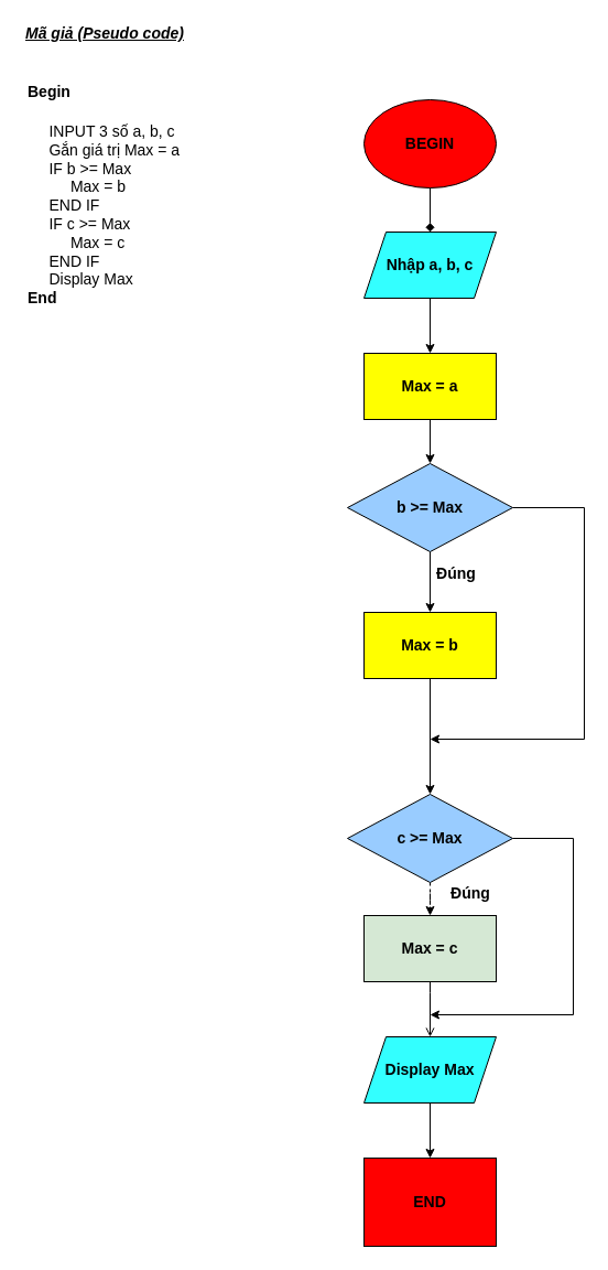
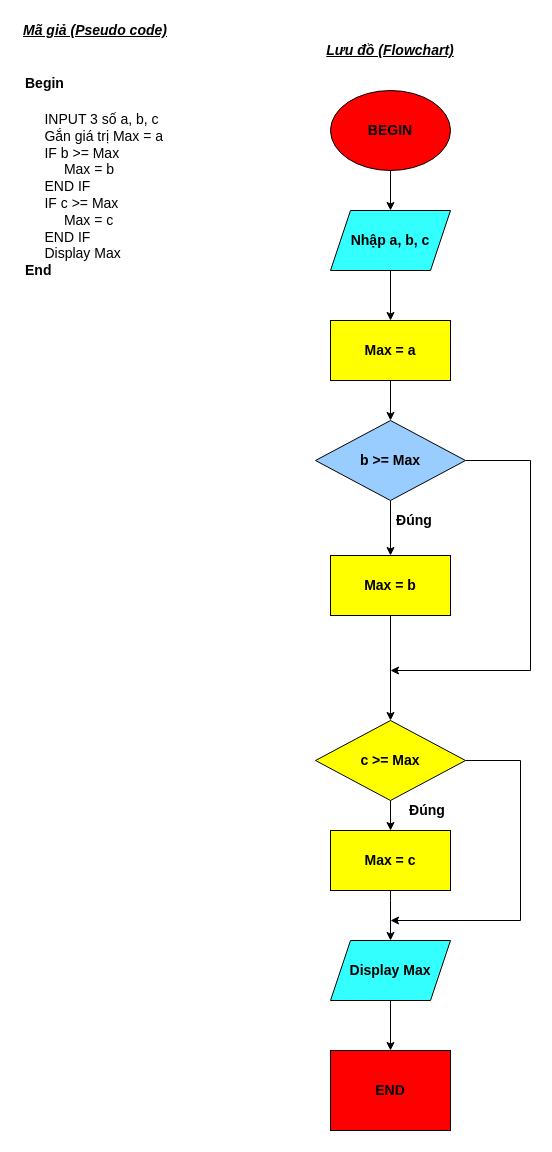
+ <mxCell id="23" value="&lt;font style=&quot;font-size: 14px&quot;&gt;&lt;b&gt;&lt;i&gt;&lt;u&gt;Lưu đồ (Flowchart)&lt;/u&gt;&lt;/i&gt;&lt;/b&gt;&lt;/font&gt;" style="text;html=1;strokeColor=none;fillColor=none;align=center;verticalAlign=middle;whiteSpace=wrap;rounded=0;" vertex="1" parent="1"><mxGeometry x="305" y="40" width="170" height="20" as="geometry" /></mxCell>
- <mxCell id="12" value="" style="endArrow=diamond;html=1;exitX=0.5;exitY=1;exitDx=0;exitDy=0;entryX=0.5;entryY=0;entryDx=0;entryDy=0;" edge="1" parent="1" source="2" target="4"><mxGeometry width="50" height="50" relative="1" as="geometry"><mxPoint x="390" y="180" as="sourcePoint" /><mxPoint x="390" y="200" as="targetPoint" /></mxGeometry></mxCell>
+ <mxCell id="12" value="" style="endArrow=classic;html=1;exitX=0.5;exitY=1;exitDx=0;exitDy=0;entryX=0.5;entryY=0;entryDx=0;entryDy=0;" edge="1" parent="1" source="2" target="4"><mxGeometry width="50" height="50" relative="1" as="geometry"><mxPoint x="390" y="180" as="sourcePoint" /><mxPoint x="390" y="200" as="targetPoint" /></mxGeometry></mxCell>
- <mxCell id="15" value="&lt;font style=&quot;font-size: 14px&quot;&gt;&lt;b&gt;c &amp;gt;= Max&lt;/b&gt;&lt;/font&gt;" style="rhombus;whiteSpace=wrap;html=1;fillColor=#99CCFF;" vertex="1" parent="1"><mxGeometry x="315" y="720" width="150" height="80" as="geometry" /></mxCell>
+ <mxCell id="15" value="&lt;font style=&quot;font-size: 14px&quot;&gt;&lt;b&gt;c &amp;gt;= Max&lt;/b&gt;&lt;/font&gt;" style="rhombus;whiteSpace=wrap;html=1;fillColor=#ffff00;" vertex="1" parent="1"><mxGeometry x="315" y="720" width="150" height="80" as="geometry" /></mxCell>
- <mxCell id="13" style="edgeStyle=orthogonalEdgeStyle;rounded=0;orthogonalLoop=1;jettySize=auto;html=1;entryX=0.5;entryY=0;entryDx=0;entryDy=0;dashed=1;" edge="1" parent="1" source="15" target="17"><mxGeometry relative="1" as="geometry" /></mxCell>
+ <mxCell id="13" style="edgeStyle=orthogonalEdgeStyle;rounded=0;orthogonalLoop=1;jettySize=auto;html=1;entryX=0.5;entryY=0;entryDx=0;entryDy=0;" edge="1" parent="1" source="15" target="17"><mxGeometry relative="1" as="geometry" /></mxCell>
- <mxCell id="17" value="&lt;font style=&quot;font-size: 14px&quot;&gt;&lt;b&gt;Max = c&lt;/b&gt;&lt;/font&gt;" style="rounded=0;whiteSpace=wrap;html=1;fillColor=#d5e8d4;" vertex="1" parent="1"><mxGeometry x="330" y="830" width="120" height="60" as="geometry" /></mxCell>
+ <mxCell id="17" value="&lt;font style=&quot;font-size: 14px&quot;&gt;&lt;b&gt;Max = c&lt;/b&gt;&lt;/font&gt;" style="rounded=0;whiteSpace=wrap;html=1;fillColor=#FFFF00;" vertex="1" parent="1"><mxGeometry x="330" y="830" width="120" height="60" as="geometry" /></mxCell>
- <mxCell id="16" style="edgeStyle=orthogonalEdgeStyle;rounded=0;orthogonalLoop=1;jettySize=auto;html=1;endArrow=open;" edge="1" parent="1" source="17" target="19"><mxGeometry relative="1" as="geometry"><Array as="points"><mxPoint x="390" y="900" /><mxPoint x="390" y="900" /></Array></mxGeometry></mxCell>
+ <mxCell id="16" style="edgeStyle=orthogonalEdgeStyle;rounded=0;orthogonalLoop=1;jettySize=auto;html=1;" edge="1" parent="1" source="17" target="19"><mxGeometry relative="1" as="geometry"><Array as="points"><mxPoint x="390" y="900" /><mxPoint x="390" y="900" /></Array></mxGeometry></mxCell>
